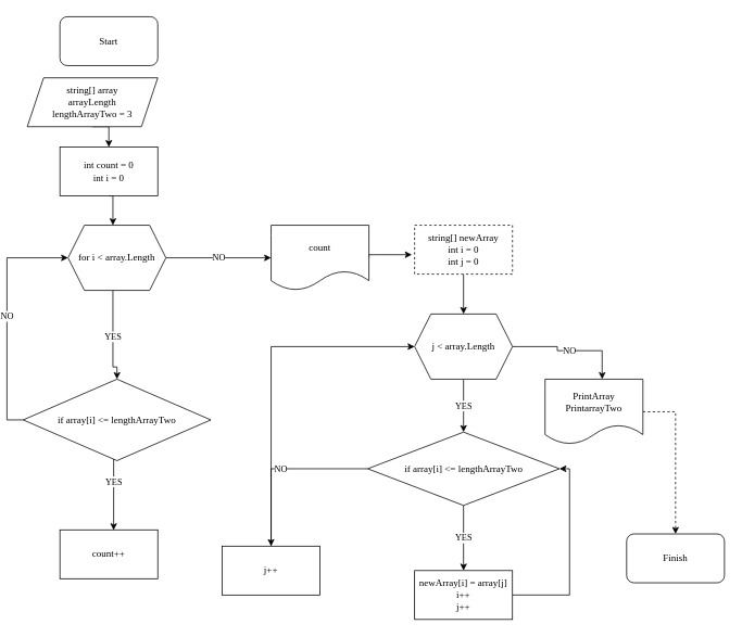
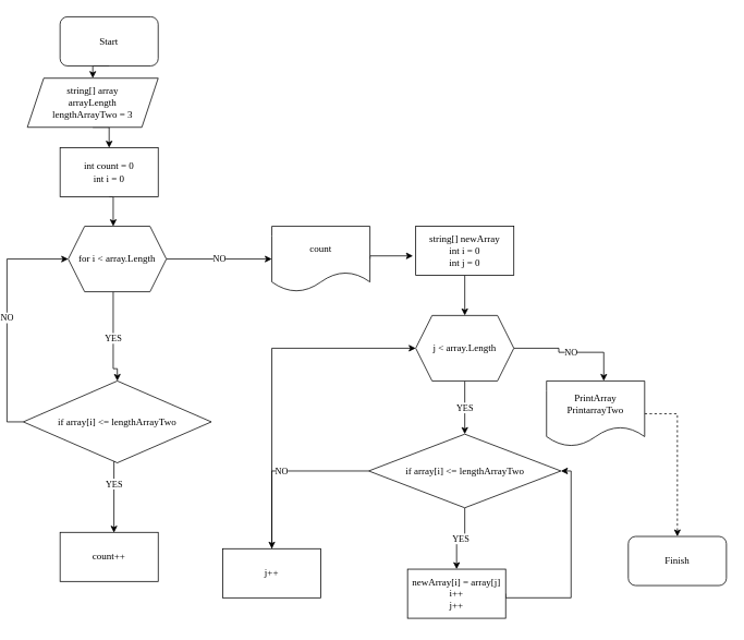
+ <mxCell id="2" style="edgeStyle=orthogonalEdgeStyle;rounded=0;orthogonalLoop=1;jettySize=auto;html=1;exitX=0.5;exitY=1;exitDx=0;exitDy=0;entryX=0.5;entryY=0;entryDx=0;entryDy=0;fontFamily=Verdana;" edge="1" parent="1" source="3" target="5"><mxGeometry relative="1" as="geometry" /></mxCell>
- <mxCell id="18" value="string[] newArray&lt;br&gt;int i = 0&lt;br&gt;int j = 0" style="rounded=0;whiteSpace=wrap;html=1;fontFamily=Verdana;dashed=1;" vertex="1" parent="1"><mxGeometry x="500" y="276" width="120" height="60" as="geometry" /></mxCell>
+ <mxCell id="18" value="string[] newArray&lt;br&gt;int i = 0&lt;br&gt;int j = 0" style="rounded=0;whiteSpace=wrap;html=1;fontFamily=Verdana;" vertex="1" parent="1"><mxGeometry x="500" y="276" width="120" height="60" as="geometry" /></mxCell>
- <mxCell id="26" value="newArray[i] = array[j]&lt;br&gt;i++&lt;br&gt;j++" style="whiteSpace=wrap;html=1;fontFamily=Verdana;" vertex="1" parent="1"><mxGeometry x="500" y="700" width="120" height="60" as="geometry" /></mxCell>
+ <mxCell id="26" value="newArray[i] = array[j]&lt;br&gt;i++&lt;br&gt;j++" style="whiteSpace=wrap;html=1;fontFamily=Verdana;" vertex="1" parent="1"><mxGeometry x="490" y="695" width="120" height="60" as="geometry" /></mxCell>
